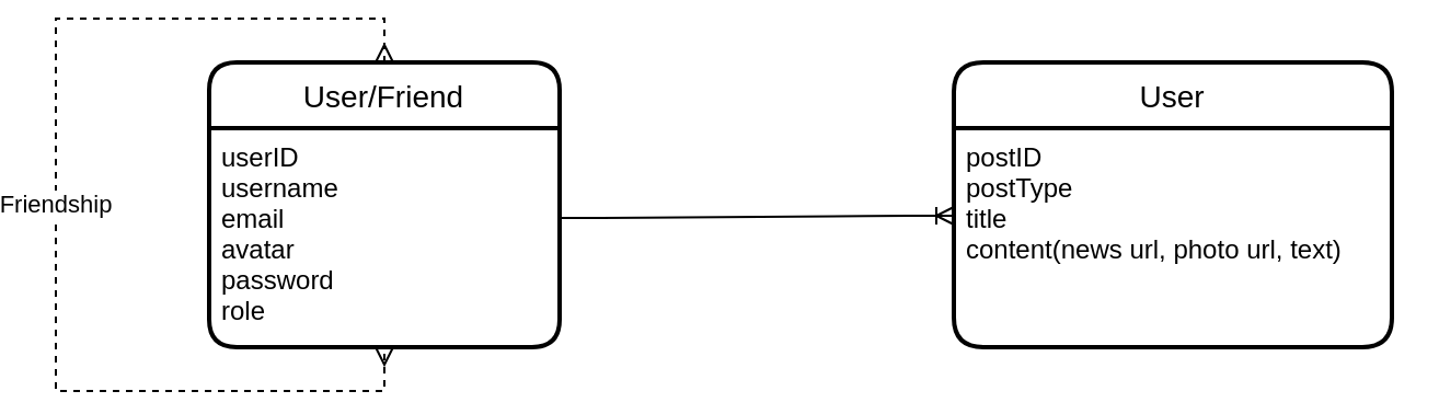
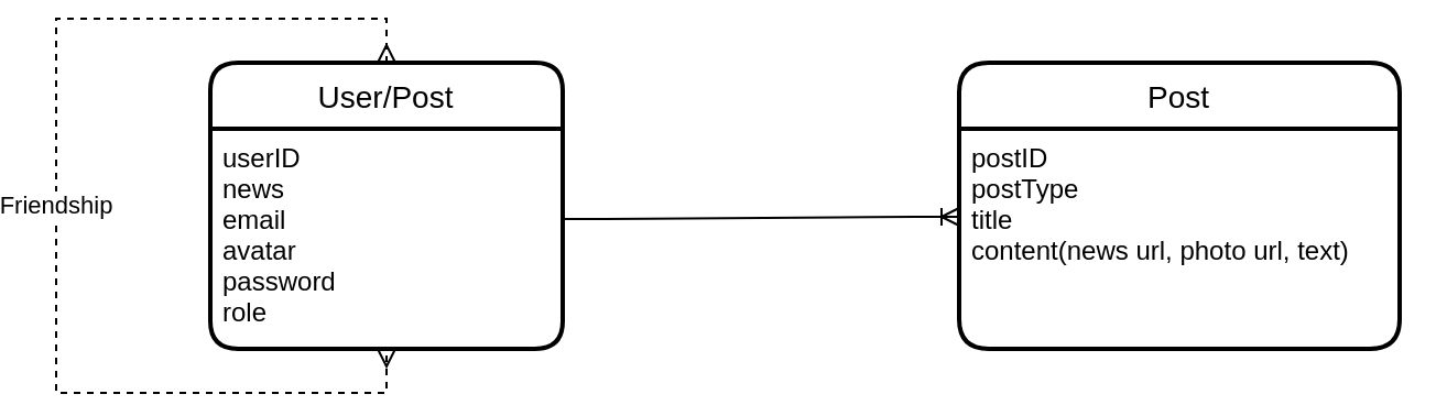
- <mxCell id="2" value="User/Friend" style="swimlane;childLayout=stackLayout;horizontal=1;startSize=30;horizontalStack=0;rounded=1;fontSize=14;fontStyle=0;strokeWidth=2;resizeParent=0;resizeLast=1;shadow=0;dashed=0;align=center;arcSize=14;" vertex="1" parent="1"><mxGeometry x="20" y="20" width="160" height="130" as="geometry" /></mxCell>
+ <mxCell id="2" value="User/Post" style="swimlane;childLayout=stackLayout;horizontal=1;startSize=30;horizontalStack=0;rounded=1;fontSize=14;fontStyle=0;strokeWidth=2;resizeParent=0;resizeLast=1;shadow=0;dashed=0;align=center;arcSize=14;" vertex="1" parent="1"><mxGeometry x="20" y="20" width="160" height="130" as="geometry" /></mxCell>
- <mxCell id="5" value="User" style="swimlane;childLayout=stackLayout;horizontal=1;startSize=30;horizontalStack=0;rounded=1;fontSize=14;fontStyle=0;strokeWidth=2;resizeParent=0;resizeLast=1;shadow=0;dashed=0;align=center;" vertex="1" parent="1"><mxGeometry x="360" y="20" width="200" height="130" as="geometry" /></mxCell>
+ <mxCell id="5" value="Post" style="swimlane;childLayout=stackLayout;horizontal=1;startSize=30;horizontalStack=0;rounded=1;fontSize=14;fontStyle=0;strokeWidth=2;resizeParent=0;resizeLast=1;shadow=0;dashed=0;align=center;" vertex="1" parent="1"><mxGeometry x="360" y="20" width="200" height="130" as="geometry" /></mxCell>
- <mxCell id="3" value="userID&#10;username&#10;email&#10;avatar&#10;password&#10;role&#10;" style="align=left;strokeColor=none;fillColor=none;spacingLeft=4;fontSize=12;verticalAlign=top;resizable=0;rotatable=0;part=1;" vertex="1" parent="2"><mxGeometry y="30" width="160" height="100" as="geometry" /></mxCell>
+ <mxCell id="3" value="userID&#10;news&#10;email&#10;avatar&#10;password&#10;role&#10;" style="align=left;strokeColor=none;fillColor=none;spacingLeft=4;fontSize=12;verticalAlign=top;resizable=0;rotatable=0;part=1;" vertex="1" parent="2"><mxGeometry y="30" width="160" height="100" as="geometry" /></mxCell>
